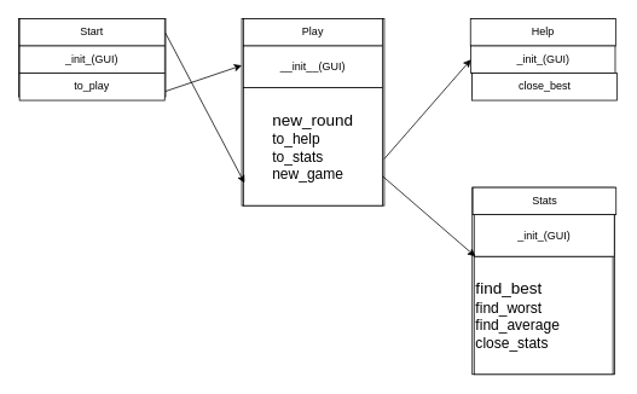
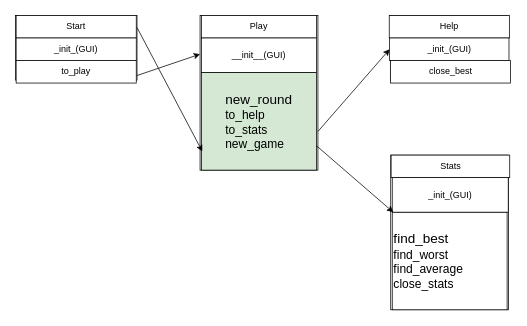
- <mxCell id="15" value="&lt;div style=&quot;text-align: left;&quot;&gt;&lt;span style=&quot;font-size: 18px; background-color: initial;&quot;&gt;new_round&lt;/span&gt;&lt;/div&gt;&lt;div&gt;&lt;div style=&quot;text-align: left;&quot;&gt;&lt;font size=&quot;3&quot;&gt;&lt;span style=&quot;background-color: initial;&quot;&gt;to_help&lt;/span&gt;&lt;br&gt;&lt;/font&gt;&lt;/div&gt;&lt;div style=&quot;text-align: left;&quot;&gt;&lt;font size=&quot;3&quot;&gt;&lt;span style=&quot;background-color: initial;&quot;&gt;to_stats&lt;/span&gt;&lt;br&gt;&lt;/font&gt;&lt;/div&gt;&lt;div style=&quot;text-align: left;&quot;&gt;&lt;span style=&quot;background-color: initial;&quot;&gt;&lt;font size=&quot;3&quot;&gt;new_game&lt;/font&gt;&lt;/span&gt;&lt;br&gt;&lt;/div&gt;&lt;/div&gt;" style="rounded=0;whiteSpace=wrap;html=1;" vertex="1" parent="1"><mxGeometry x="268" y="96" width="153" height="130" as="geometry" /></mxCell>
+ <mxCell id="15" value="&lt;div style=&quot;text-align: left;&quot;&gt;&lt;span style=&quot;font-size: 18px; background-color: initial;&quot;&gt;new_round&lt;/span&gt;&lt;/div&gt;&lt;div&gt;&lt;div style=&quot;text-align: left;&quot;&gt;&lt;font size=&quot;3&quot;&gt;&lt;span style=&quot;background-color: initial;&quot;&gt;to_help&lt;/span&gt;&lt;br&gt;&lt;/font&gt;&lt;/div&gt;&lt;div style=&quot;text-align: left;&quot;&gt;&lt;font size=&quot;3&quot;&gt;&lt;span style=&quot;background-color: initial;&quot;&gt;to_stats&lt;/span&gt;&lt;br&gt;&lt;/font&gt;&lt;/div&gt;&lt;div style=&quot;text-align: left;&quot;&gt;&lt;span style=&quot;background-color: initial;&quot;&gt;&lt;font size=&quot;3&quot;&gt;new_game&lt;/font&gt;&lt;/span&gt;&lt;br&gt;&lt;/div&gt;&lt;/div&gt;" style="rounded=0;whiteSpace=wrap;html=1;fillColor=#d5e8d4;" vertex="1" parent="1"><mxGeometry x="268" y="96" width="153" height="130" as="geometry" /></mxCell>
